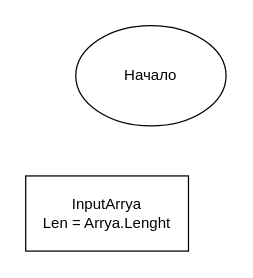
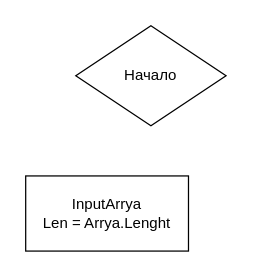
- <mxCell id="2" value="Начало" style="ellipse;whiteSpace=wrap;html=1;" vertex="1" parent="1"><mxGeometry x="60" y="20" width="120" height="80" as="geometry" /></mxCell>
+ <mxCell id="2" value="Начало" style="rhombus;whiteSpace=wrap;html=1;" vertex="1" parent="1"><mxGeometry x="60" y="20" width="120" height="80" as="geometry" /></mxCell>
